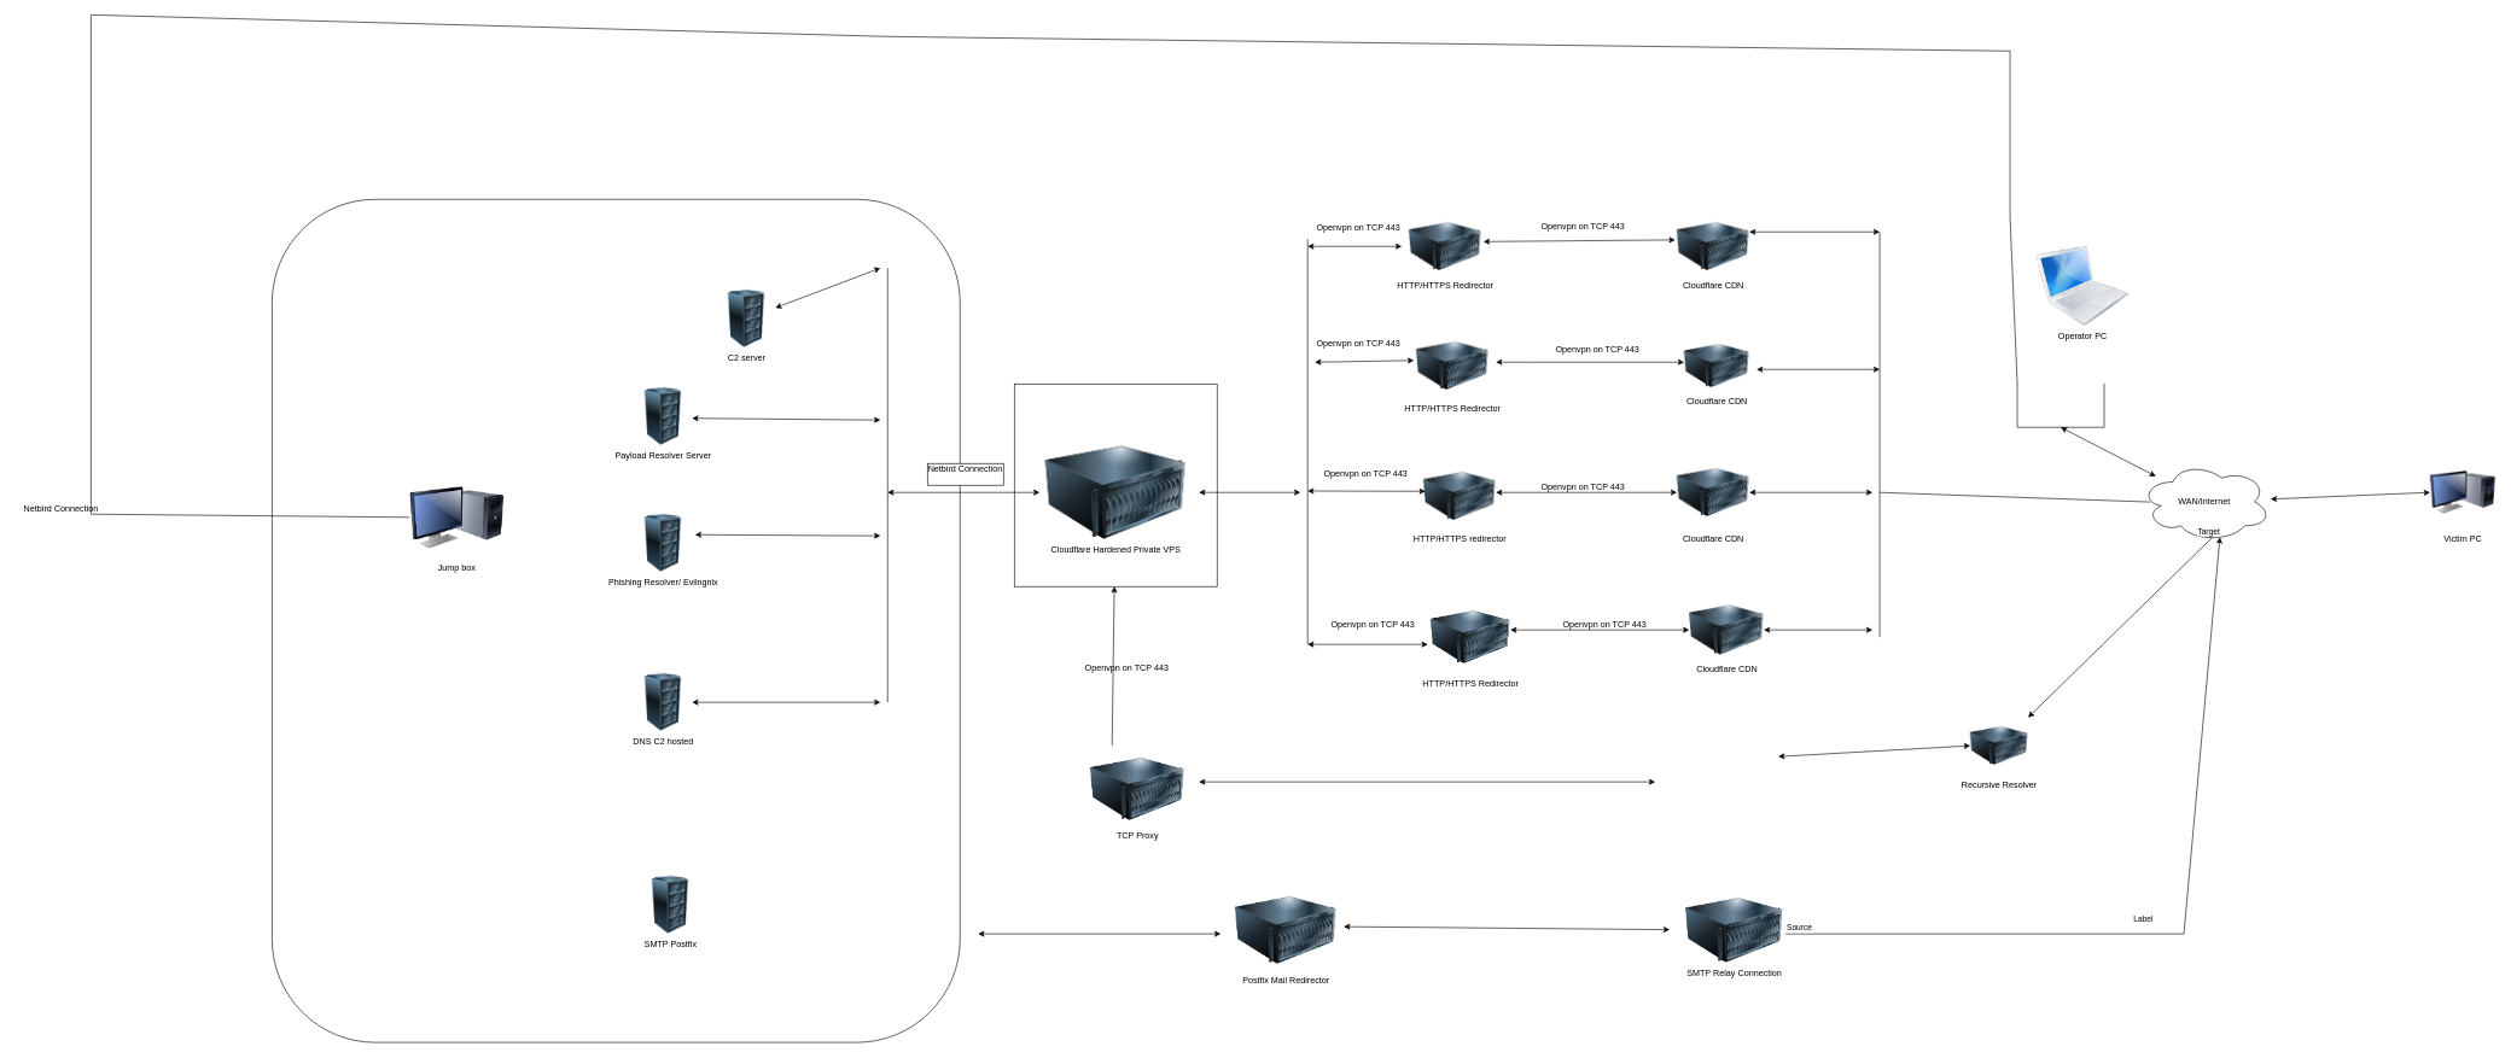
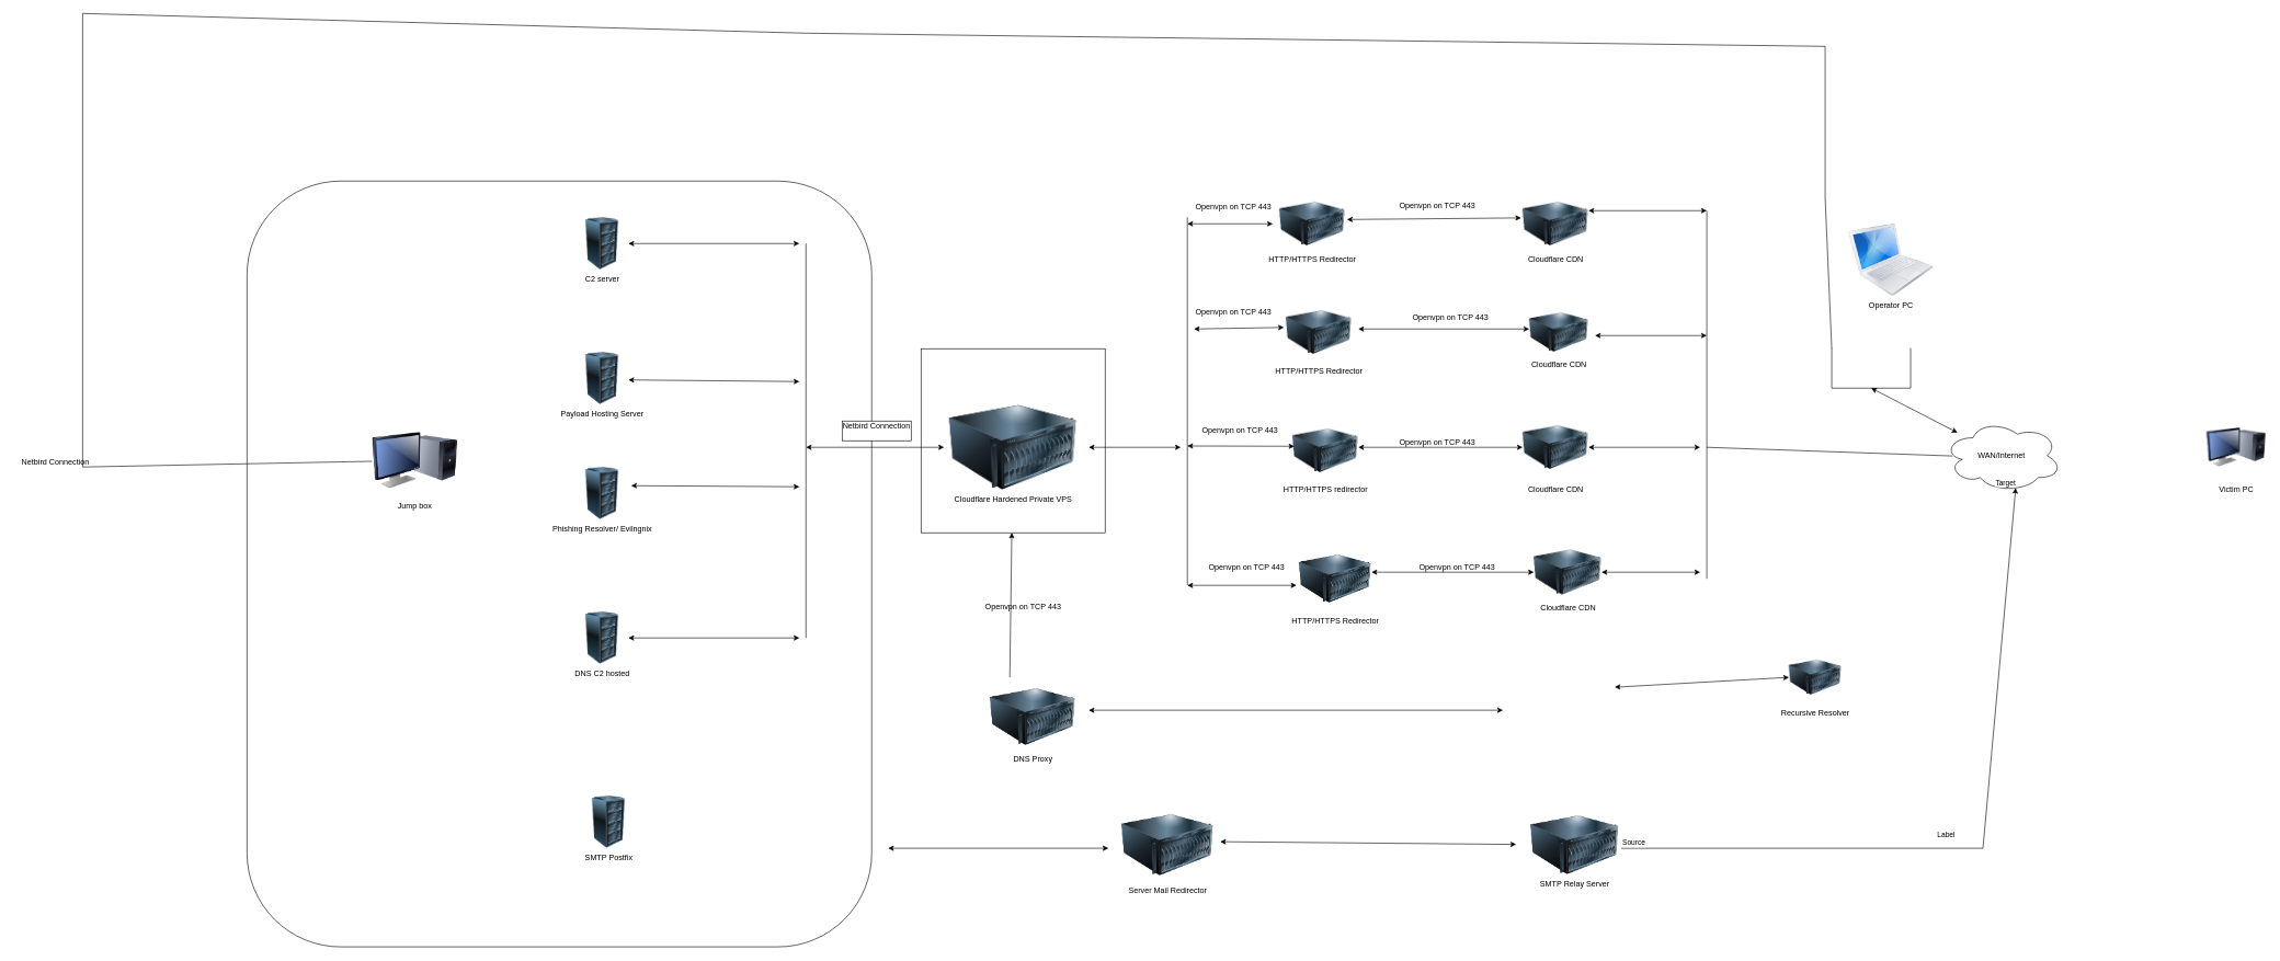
- <mxCell id="32" value="C2 server" style="image;html=1;image=img/lib/clip_art/computers/Server_Rack_128x128.png" parent="1" vertex="1"><mxGeometry x="990" y="400" width="80" height="80" as="geometry" /></mxCell>
+ <mxCell id="32" value="C2 server" style="image;html=1;image=img/lib/clip_art/computers/Server_Rack_128x128.png" parent="1" vertex="1"><mxGeometry x="875" y="330" width="80" height="80" as="geometry" /></mxCell>
- <mxCell id="33" value="Payload Resolver Server" style="image;html=1;image=img/lib/clip_art/computers/Server_Rack_128x128.png" parent="1" vertex="1"><mxGeometry x="875" y="535" width="80" height="80" as="geometry" /></mxCell>
+ <mxCell id="33" value="Payload Hosting Server" style="image;html=1;image=img/lib/clip_art/computers/Server_Rack_128x128.png" parent="1" vertex="1"><mxGeometry x="875" y="535" width="80" height="80" as="geometry" /></mxCell>
- <mxCell id="6" value="" style="endArrow=classic;startArrow=classic;html=1;rounded=0;entryX=0;entryY=0.5;entryDx=0;entryDy=0;" parent="1" source="5" target="4" edge="1"><mxGeometry width="50" height="50" relative="1" as="geometry"><mxPoint x="2185" y="480" as="sourcePoint" /><mxPoint x="1945" y="460" as="targetPoint" /></mxGeometry></mxCell>
- <mxCell id="42" value="Jump box" style="image;html=1;image=img/lib/clip_art/computers/Monitor_Tower_128x128.png" parent="1" vertex="1"><mxGeometry x="565" y="660" width="130" height="110" as="geometry" /></mxCell>
+ <mxCell id="42" value="Jump box" style="image;html=1;image=img/lib/clip_art/computers/Monitor_Tower_128x128.png" parent="1" vertex="1"><mxGeometry x="565" y="645" width="130" height="110" as="geometry" /></mxCell>
- <mxCell id="57" value="" style="endArrow=classic;html=1;rounded=0;exitX=0.55;exitY=0.95;exitDx=0;exitDy=0;exitPerimeter=0;" parent="1" source="5" target="58" edge="1"><mxGeometry width="50" height="50" relative="1" as="geometry"><mxPoint x="2885" y="730" as="sourcePoint" /><mxPoint x="2851" y="940" as="targetPoint" /></mxGeometry></mxCell>
- <mxCell id="60" value="TCP Proxy" style="image;html=1;image=img/lib/clip_art/computers/Server_128x128.png" parent="1" vertex="1"><mxGeometry y="1040" width="130" height="100" as="geometry" x="1505" /></mxCell>
+ <mxCell id="60" value="DNS Proxy" style="image;html=1;image=img/lib/clip_art/computers/Server_128x128.png" parent="1" vertex="1"><mxGeometry y="1040" width="130" height="100" as="geometry" x="1505" /></mxCell>
- <mxCell id="67" value="SMTP Relay Connection" style="image;html=1;image=img/lib/clip_art/computers/Server_128x128.png" parent="1" vertex="1"><mxGeometry x="2305" y="1240" width="178.5" height="90" as="geometry" /></mxCell>
+ <mxCell id="67" value="SMTP Relay Server" style="image;html=1;image=img/lib/clip_art/computers/Server_128x128.png" parent="1" vertex="1"><mxGeometry x="2305" y="1240" width="178.5" height="90" as="geometry" /></mxCell>
- <mxCell id="66" value="Postfix Mail Redirector" style="image;html=1;image=img/lib/clip_art/computers/Server_128x128.png" parent="1" vertex="1"><mxGeometry x="1705" y="1230" width="140" height="110" as="geometry" /></mxCell>
+ <mxCell id="66" value="Server Mail Redirector" style="image;html=1;image=img/lib/clip_art/computers/Server_128x128.png" parent="1" vertex="1"><mxGeometry x="1705" y="1230" width="140" height="110" as="geometry" /></mxCell>
